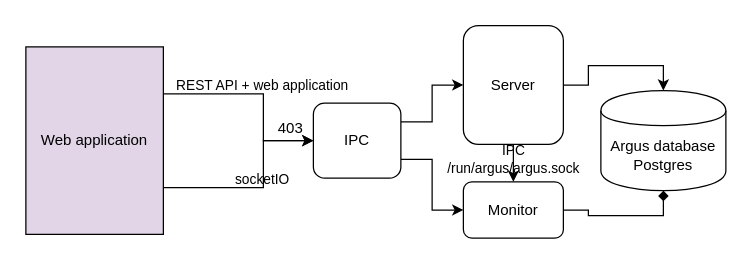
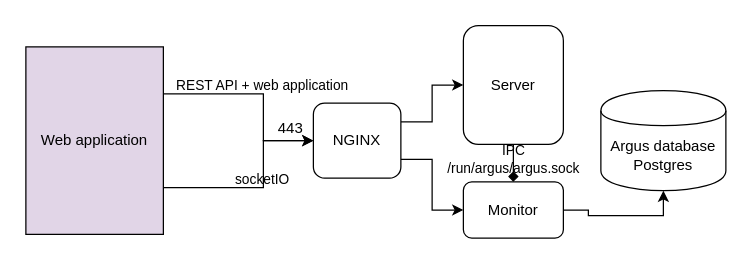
- <mxCell id="3" style="edgeStyle=orthogonalEdgeStyle;rounded=0;orthogonalLoop=1;jettySize=auto;html=1;exitX=1;exitY=0.5;exitDx=0;exitDy=0;entryX=0.5;entryY=0;entryDx=0;entryDy=0;labelBackgroundColor=none;" edge="1" parent="1" source="4" target="11"><mxGeometry relative="1" as="geometry" /></mxCell>
- <mxCell id="15" value="403" style="text;html=1;resizable=0;points=[];autosize=1;align=left;verticalAlign=top;spacingTop=-4;" vertex="1" parent="1"><mxGeometry x="220" y="92" width="40" height="20" as="geometry" /></mxCell>
+ <mxCell id="15" value="443" style="text;html=1;resizable=0;points=[];autosize=1;align=left;verticalAlign=top;spacingTop=-4;" vertex="1" parent="1"><mxGeometry x="220" y="92" width="40" height="20" as="geometry" /></mxCell>
- <mxCell id="14" value="IPC" style="rounded=1;whiteSpace=wrap;html=1;" vertex="1" parent="1"><mxGeometry x="250" y="82" width="70" height="60" as="geometry" /></mxCell>
+ <mxCell id="14" value="NGINX" style="rounded=1;whiteSpace=wrap;html=1;" vertex="1" parent="1"><mxGeometry x="250" y="82" width="70" height="60" as="geometry" /></mxCell>
- <mxCell id="2" value="&lt;div&gt;IPC&lt;/div&gt;&lt;div&gt;/run/argus/argus.sock&lt;br&gt;&lt;/div&gt;" style="edgeStyle=orthogonalEdgeStyle;rounded=0;orthogonalLoop=1;jettySize=auto;html=1;exitX=0.5;exitY=1;exitDx=0;exitDy=0;entryX=0.5;entryY=0;entryDx=0;entryDy=0;fillColor=none;labelBackgroundColor=none;" edge="1" parent="1" source="4" target="6"><mxGeometry relative="1" as="geometry"><Array as="points"><mxPoint x="410" y="112" /><mxPoint x="410" y="112" /></Array></mxGeometry></mxCell>
+ <mxCell id="2" value="&lt;div&gt;IPC&lt;/div&gt;&lt;div&gt;/run/argus/argus.sock&lt;br&gt;&lt;/div&gt;" style="edgeStyle=orthogonalEdgeStyle;rounded=0;orthogonalLoop=1;jettySize=auto;html=1;exitX=0.5;exitY=1;exitDx=0;exitDy=0;entryX=0.5;entryY=0;entryDx=0;entryDy=0;fillColor=none;labelBackgroundColor=none;endArrow=diamond;" edge="1" parent="1" source="4" target="6"><mxGeometry relative="1" as="geometry"><Array as="points"><mxPoint x="410" y="112" /><mxPoint x="410" y="112" /></Array></mxGeometry></mxCell>
- <mxCell id="5" style="edgeStyle=orthogonalEdgeStyle;rounded=0;orthogonalLoop=1;jettySize=auto;html=1;entryX=0.5;entryY=1;entryDx=0;entryDy=0;labelBackgroundColor=none;endArrow=diamond;" edge="1" parent="1" source="6" target="11"><mxGeometry relative="1" as="geometry" /></mxCell>
+ <mxCell id="5" style="edgeStyle=orthogonalEdgeStyle;rounded=0;orthogonalLoop=1;jettySize=auto;html=1;entryX=0.5;entryY=1;entryDx=0;entryDy=0;labelBackgroundColor=none;" edge="1" parent="1" source="6" target="11"><mxGeometry relative="1" as="geometry" /></mxCell>
